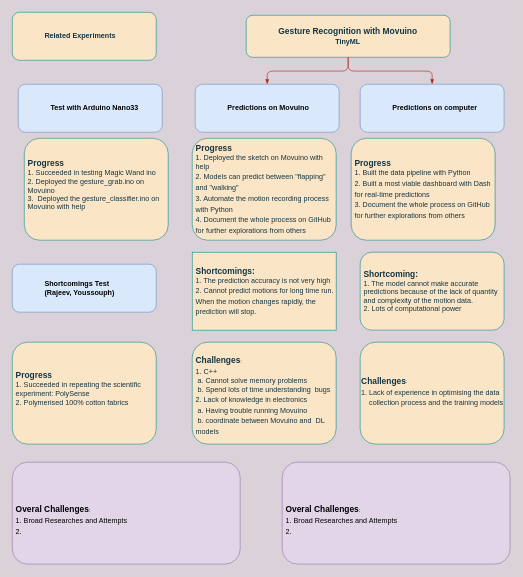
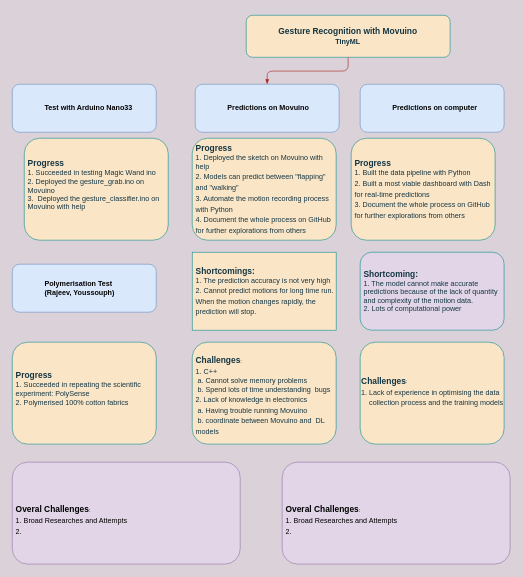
- <mxCell id="16" value="Related Experiments&lt;br&gt;" style="label;whiteSpace=wrap;html=1;glass=0;treeFolding=1;treeMoving=1;fillColor=#FAE5C7;strokeColor=#0F8B8D;fontColor=#143642;" vertex="1" parent="1"><mxGeometry x="20" y="20" width="240" height="80" as="geometry" /></mxCell>
- <mxCell id="5" value="" style="endArrow=blockThin;endFill=1;fontSize=11;edgeStyle=elbowEdgeStyle;elbow=vertical;strokeColor=#A8201A;fontColor=#143642;labelBackgroundColor=#DAD2D8;" parent="1" source="2" target="6" edge="1"><mxGeometry x="-460" y="110" as="geometry" /></mxCell>
- <mxCell id="14" value="Test with Arduino Nano33&lt;br&gt;" style="label;whiteSpace=wrap;html=1;glass=0;treeFolding=1;treeMoving=1;fillColor=#dae8fc;strokeColor=#6c8ebf;" parent="1" vertex="1"><mxGeometry x="30" y="140" width="240" height="80" as="geometry" /></mxCell>
+ <mxCell id="14" value="Test with Arduino Nano33&lt;br&gt;" style="label;whiteSpace=wrap;html=1;glass=0;treeFolding=1;treeMoving=1;fillColor=#dae8fc;strokeColor=#6c8ebf;" parent="1" vertex="1"><mxGeometry x="20" y="140" width="240" height="80" as="geometry" /></mxCell>
- <mxCell id="15" value="Shortcomings Test&lt;br&gt;(Rajeev, Youssouph)" style="label;whiteSpace=wrap;html=1;glass=0;treeFolding=1;treeMoving=1;fillColor=#dae8fc;strokeColor=#6c8ebf;" vertex="1" parent="1"><mxGeometry x="20" y="440" width="240" height="80" as="geometry" /></mxCell>
+ <mxCell id="15" value="Polymerisation Test&lt;br&gt;(Rajeev, Youssouph)" style="label;whiteSpace=wrap;html=1;glass=0;treeFolding=1;treeMoving=1;fillColor=#dae8fc;strokeColor=#6c8ebf;" vertex="1" parent="1"><mxGeometry x="20" y="440" width="240" height="80" as="geometry" /></mxCell>
- <mxCell id="12" value="&lt;div&gt;&lt;span&gt;&lt;span style=&quot;font-size: 14px&quot;&gt;&lt;b&gt;Shortcoming:&lt;/b&gt;&lt;/span&gt;&lt;/span&gt;&lt;/div&gt;&lt;div&gt;&lt;span&gt;1. The model cannot make accurate predictions because of the lack of quantity and complexity of the motion data.&amp;nbsp;&amp;nbsp;&lt;/span&gt;&lt;/div&gt;&lt;div&gt;&lt;span&gt;2. Lots of computational power&lt;/span&gt;&lt;/div&gt;" style="whiteSpace=wrap;html=1;align=left;spacingLeft=4;spacingRight=2;fillColor=#FAE5C7;strokeColor=#0F8B8D;fontColor=#143642;rounded=1;" parent="1" vertex="1"><mxGeometry x="600" y="420" width="240" height="130" as="geometry" /></mxCell>
+ <mxCell id="12" value="&lt;div&gt;&lt;span&gt;&lt;span style=&quot;font-size: 14px&quot;&gt;&lt;b&gt;Shortcoming:&lt;/b&gt;&lt;/span&gt;&lt;/span&gt;&lt;/div&gt;&lt;div&gt;&lt;span&gt;1. The model cannot make accurate predictions because of the lack of quantity and complexity of the motion data.&amp;nbsp;&amp;nbsp;&lt;/span&gt;&lt;/div&gt;&lt;div&gt;&lt;span&gt;2. Lots of computational power&lt;/span&gt;&lt;/div&gt;" style="whiteSpace=wrap;html=1;align=left;spacingLeft=4;spacingRight=2;fillColor=#e1d5e7;strokeColor=#0F8B8D;fontColor=#143642;rounded=1;" parent="1" vertex="1"><mxGeometry x="600" y="420" width="240" height="130" as="geometry" /></mxCell>
